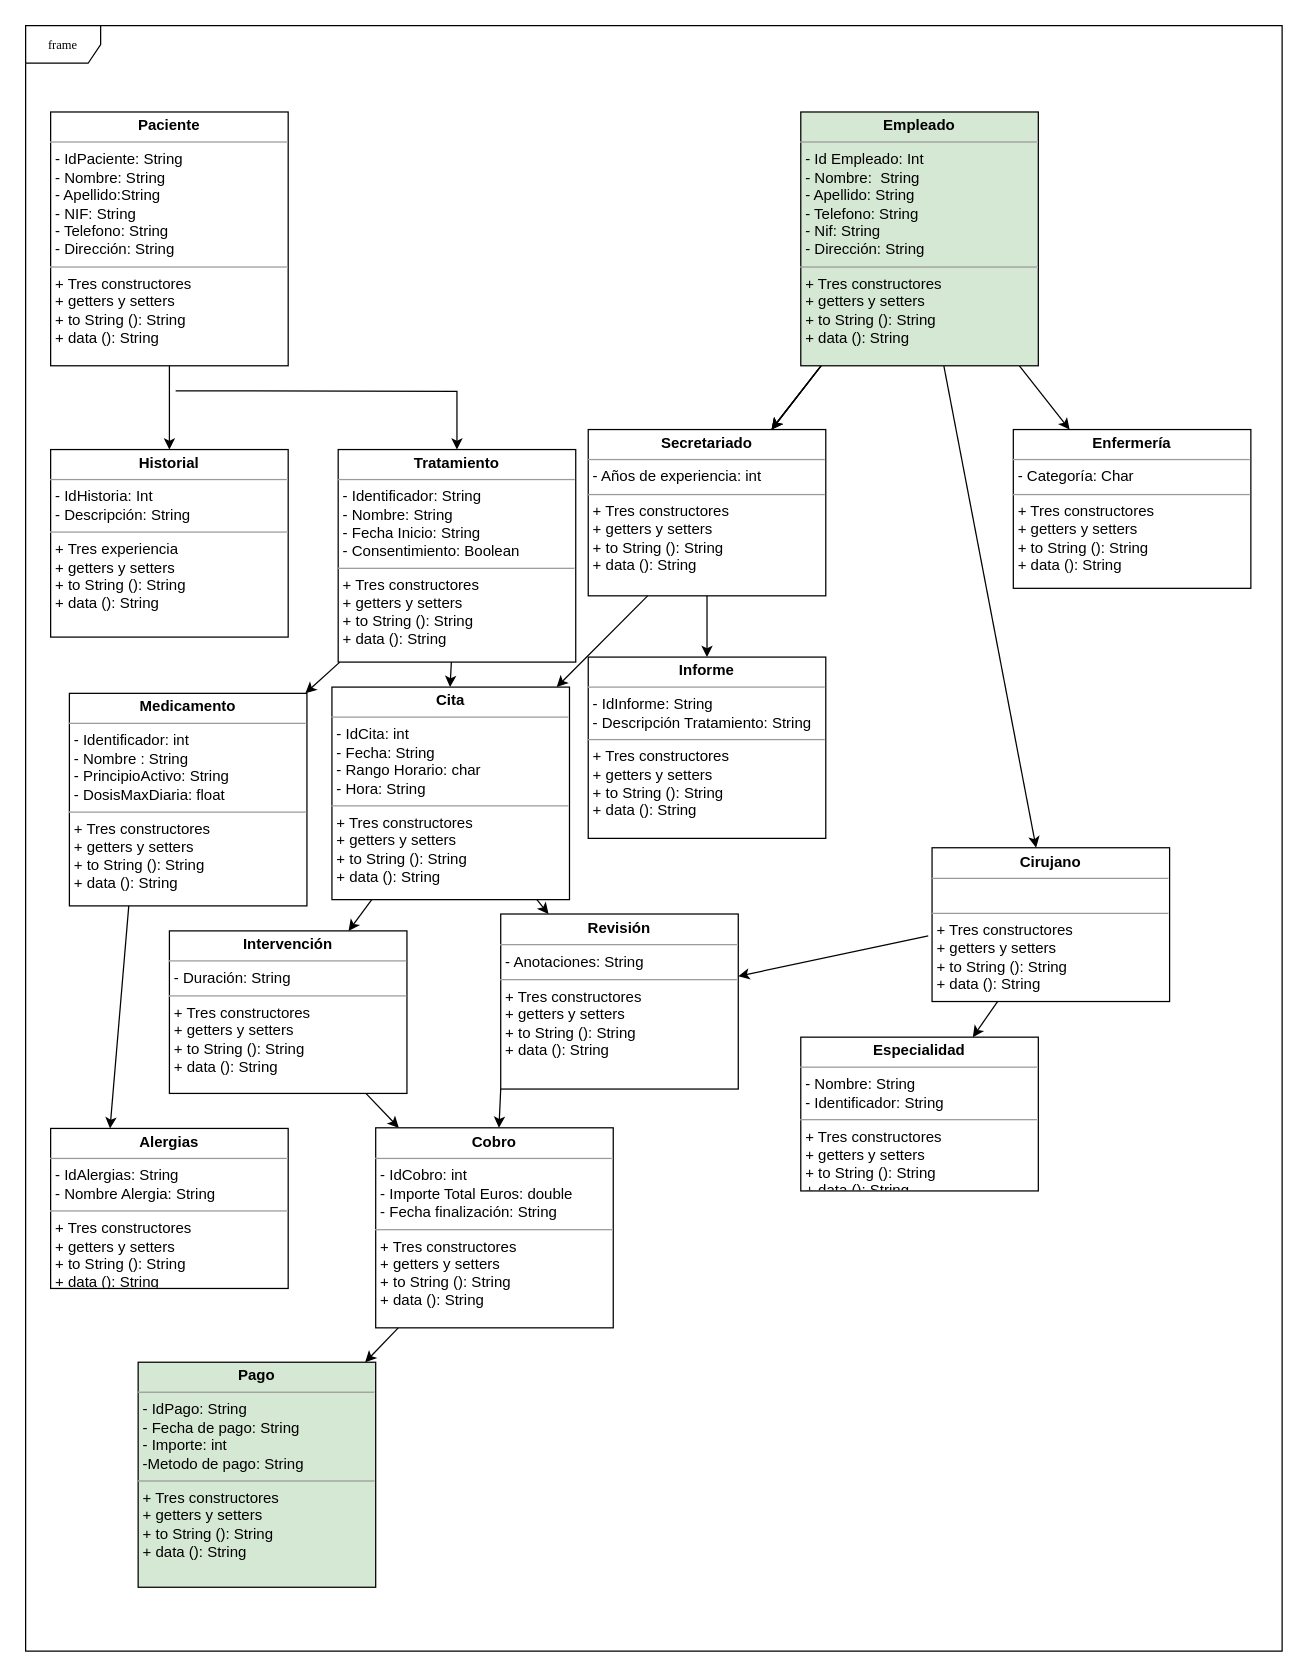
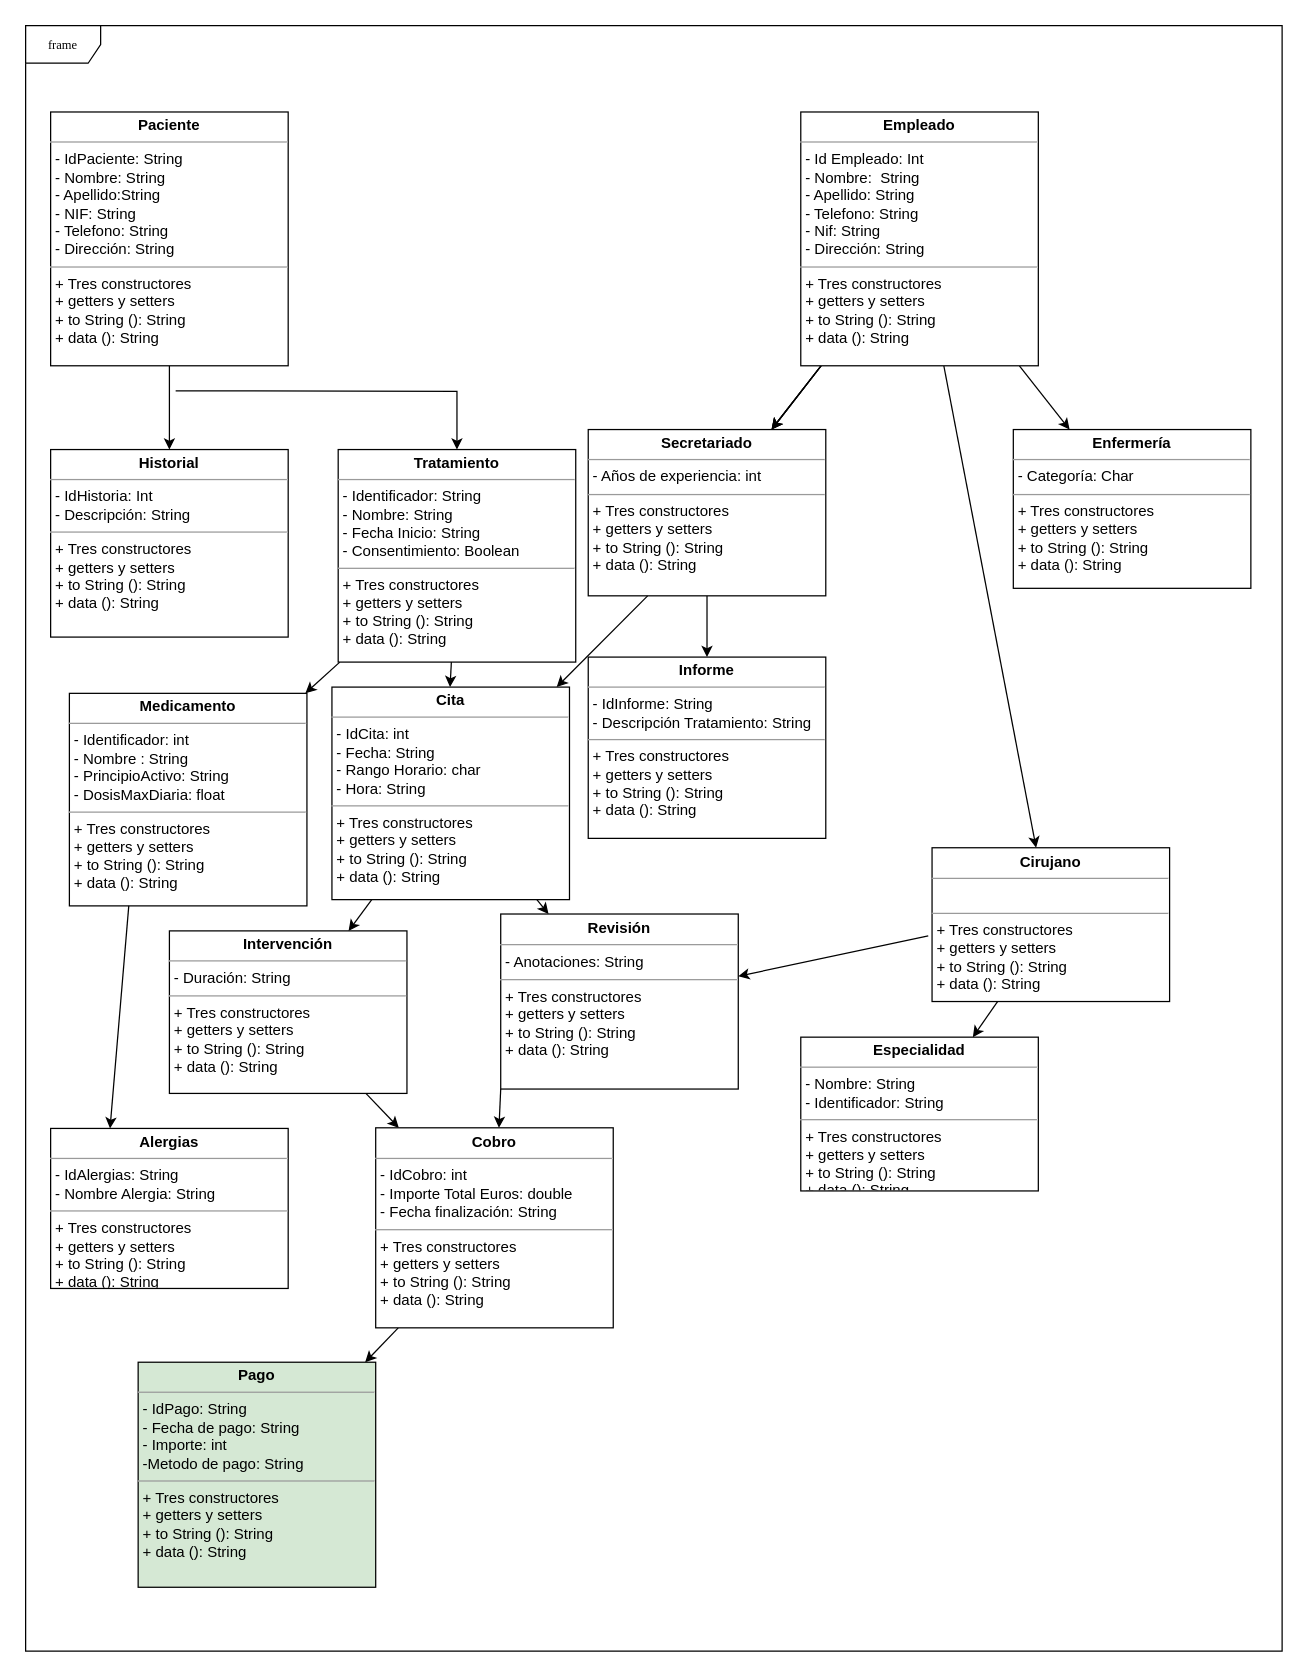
- <mxCell id="8" value="&lt;p style=&quot;margin: 0px ; margin-top: 4px ; text-align: center&quot;&gt;&lt;b&gt;Empleado&lt;/b&gt;&lt;/p&gt;&lt;hr size=&quot;1&quot;&gt;&lt;p style=&quot;margin: 0px ; margin-left: 4px&quot;&gt;- Id Empleado: Int&lt;/p&gt;&lt;p style=&quot;margin: 0px ; margin-left: 4px&quot;&gt;- Nombre:&amp;nbsp; String&lt;/p&gt;&lt;p style=&quot;margin: 0px ; margin-left: 4px&quot;&gt;- Apellido: String&lt;/p&gt;&lt;p style=&quot;margin: 0px ; margin-left: 4px&quot;&gt;- Telefono: String&lt;br&gt;&lt;/p&gt;&lt;p style=&quot;margin: 0px ; margin-left: 4px&quot;&gt;- Nif: String&lt;br&gt;&lt;/p&gt;&lt;p style=&quot;margin: 0px ; margin-left: 4px&quot;&gt;- Dirección: String&lt;/p&gt;&lt;hr size=&quot;1&quot;&gt;&lt;p style=&quot;margin: 0px ; margin-left: 4px&quot;&gt;+ Tres constructores&lt;/p&gt;&lt;p style=&quot;margin: 0px ; margin-left: 4px&quot;&gt;+ getters y setters&amp;nbsp;&lt;/p&gt;&lt;p style=&quot;margin: 0px ; margin-left: 4px&quot;&gt;+ to String (): String&lt;/p&gt;&lt;p style=&quot;margin: 0px ; margin-left: 4px&quot;&gt;+ data (): String&lt;/p&gt;&lt;p style=&quot;margin: 0px ; margin-left: 4px&quot;&gt;&lt;br&gt;&lt;/p&gt;&lt;p style=&quot;margin: 0px ; margin-left: 4px&quot;&gt;&lt;br&gt;&lt;/p&gt;" style="verticalAlign=top;align=left;overflow=fill;fontSize=12;fontFamily=Helvetica;html=1;rounded=0;shadow=0;comic=0;labelBackgroundColor=none;strokeColor=#000000;strokeWidth=1;fillColor=#d5e8d4;" parent="1" vertex="1"><mxGeometry as="geometry" x="640" y="89" width="190" height="203" /></mxCell>
+ <mxCell id="8" value="&lt;p style=&quot;margin: 0px ; margin-top: 4px ; text-align: center&quot;&gt;&lt;b&gt;Empleado&lt;/b&gt;&lt;/p&gt;&lt;hr size=&quot;1&quot;&gt;&lt;p style=&quot;margin: 0px ; margin-left: 4px&quot;&gt;- Id Empleado: Int&lt;/p&gt;&lt;p style=&quot;margin: 0px ; margin-left: 4px&quot;&gt;- Nombre:&amp;nbsp; String&lt;/p&gt;&lt;p style=&quot;margin: 0px ; margin-left: 4px&quot;&gt;- Apellido: String&lt;/p&gt;&lt;p style=&quot;margin: 0px ; margin-left: 4px&quot;&gt;- Telefono: String&lt;br&gt;&lt;/p&gt;&lt;p style=&quot;margin: 0px ; margin-left: 4px&quot;&gt;- Nif: String&lt;br&gt;&lt;/p&gt;&lt;p style=&quot;margin: 0px ; margin-left: 4px&quot;&gt;- Dirección: String&lt;/p&gt;&lt;hr size=&quot;1&quot;&gt;&lt;p style=&quot;margin: 0px ; margin-left: 4px&quot;&gt;+ Tres constructores&lt;/p&gt;&lt;p style=&quot;margin: 0px ; margin-left: 4px&quot;&gt;+ getters y setters&amp;nbsp;&lt;/p&gt;&lt;p style=&quot;margin: 0px ; margin-left: 4px&quot;&gt;+ to String (): String&lt;/p&gt;&lt;p style=&quot;margin: 0px ; margin-left: 4px&quot;&gt;+ data (): String&lt;/p&gt;&lt;p style=&quot;margin: 0px ; margin-left: 4px&quot;&gt;&lt;br&gt;&lt;/p&gt;&lt;p style=&quot;margin: 0px ; margin-left: 4px&quot;&gt;&lt;br&gt;&lt;/p&gt;" style="verticalAlign=top;align=left;overflow=fill;fontSize=12;fontFamily=Helvetica;html=1;rounded=0;shadow=0;comic=0;labelBackgroundColor=none;strokeColor=#000000;strokeWidth=1;fillColor=#ffffff;" parent="1" vertex="1"><mxGeometry as="geometry" x="640" y="89" width="190" height="203" /></mxCell>
- <mxCell id="18" value="&lt;p style=&quot;margin: 0px ; margin-top: 4px ; text-align: center&quot;&gt;&lt;b&gt;Historial&lt;/b&gt;&lt;/p&gt;&lt;hr size=&quot;1&quot;&gt;&lt;p style=&quot;margin: 0px ; margin-left: 4px&quot;&gt;- IdHistoria: Int&lt;/p&gt;&lt;p style=&quot;margin: 0px ; margin-left: 4px&quot;&gt;- Descripción: String&lt;/p&gt;&lt;hr size=&quot;1&quot;&gt;&lt;p style=&quot;color: rgb(0 , 0 , 0) ; font-family: &amp;#34;helvetica&amp;#34; ; font-size: 12px ; font-style: normal ; font-variant: normal ; font-weight: 400 ; letter-spacing: normal ; margin-bottom: 0px ; margin-left: 4px ; margin-right: 0px ; margin-top: 0px ; text-align: left ; text-decoration: none ; text-indent: 0px ; text-transform: none ; white-space: nowrap ; word-spacing: 0px&quot;&gt;+ Tres experiencia&lt;/p&gt;&lt;p style=&quot;color: rgb(0 , 0 , 0) ; font-family: &amp;#34;helvetica&amp;#34; ; font-size: 12px ; font-style: normal ; font-variant: normal ; font-weight: 400 ; letter-spacing: normal ; margin-bottom: 0px ; margin-left: 4px ; margin-right: 0px ; margin-top: 0px ; text-align: left ; text-decoration: none ; text-indent: 0px ; text-transform: none ; white-space: nowrap ; word-spacing: 0px&quot;&gt;+ getters y setters&amp;nbsp;&lt;/p&gt;&lt;p style=&quot;color: rgb(0 , 0 , 0) ; font-family: &amp;#34;helvetica&amp;#34; ; font-size: 12px ; font-style: normal ; font-variant: normal ; font-weight: 400 ; letter-spacing: normal ; margin-bottom: 0px ; margin-left: 4px ; margin-right: 0px ; margin-top: 0px ; text-align: left ; text-decoration: none ; text-indent: 0px ; text-transform: none ; white-space: nowrap ; word-spacing: 0px&quot;&gt;+ to String (): String&lt;/p&gt;&lt;p style=&quot;color: rgb(0 , 0 , 0) ; font-family: &amp;#34;helvetica&amp;#34; ; font-size: 12px ; font-style: normal ; font-variant: normal ; font-weight: 400 ; letter-spacing: normal ; margin-bottom: 0px ; margin-left: 4px ; margin-right: 0px ; margin-top: 0px ; text-align: left ; text-decoration: none ; text-indent: 0px ; text-transform: none ; white-space: nowrap ; word-spacing: 0px&quot;&gt;+ data (): String&lt;/p&gt;&lt;p style=&quot;margin: 0px ; margin-left: 4px&quot;&gt;&lt;b&gt;&lt;/b&gt;&lt;i&gt;&lt;/i&gt;&lt;u&gt;&lt;/u&gt;&lt;sub&gt;&lt;/sub&gt;&lt;sup&gt;&lt;/sup&gt;&lt;strike&gt;&lt;/strike&gt;&lt;br&gt;&lt;/p&gt;" style="verticalAlign=top;align=left;overflow=fill;fontSize=12;fontFamily=Helvetica;html=1;rounded=0;shadow=0;comic=0;labelBackgroundColor=none;strokeColor=#000000;strokeWidth=1;fillColor=#ffffff;" parent="1" vertex="1"><mxGeometry as="geometry" x="40" y="359" width="190" height="150" /></mxCell>
+ <mxCell id="18" value="&lt;p style=&quot;margin: 0px ; margin-top: 4px ; text-align: center&quot;&gt;&lt;b&gt;Historial&lt;/b&gt;&lt;/p&gt;&lt;hr size=&quot;1&quot;&gt;&lt;p style=&quot;margin: 0px ; margin-left: 4px&quot;&gt;- IdHistoria: Int&lt;/p&gt;&lt;p style=&quot;margin: 0px ; margin-left: 4px&quot;&gt;- Descripción: String&lt;/p&gt;&lt;hr size=&quot;1&quot;&gt;&lt;p style=&quot;color: rgb(0 , 0 , 0) ; font-family: &amp;#34;helvetica&amp;#34; ; font-size: 12px ; font-style: normal ; font-variant: normal ; font-weight: 400 ; letter-spacing: normal ; margin-bottom: 0px ; margin-left: 4px ; margin-right: 0px ; margin-top: 0px ; text-align: left ; text-decoration: none ; text-indent: 0px ; text-transform: none ; white-space: nowrap ; word-spacing: 0px&quot;&gt;+ Tres constructores&lt;/p&gt;&lt;p style=&quot;color: rgb(0 , 0 , 0) ; font-family: &amp;#34;helvetica&amp;#34; ; font-size: 12px ; font-style: normal ; font-variant: normal ; font-weight: 400 ; letter-spacing: normal ; margin-bottom: 0px ; margin-left: 4px ; margin-right: 0px ; margin-top: 0px ; text-align: left ; text-decoration: none ; text-indent: 0px ; text-transform: none ; white-space: nowrap ; word-spacing: 0px&quot;&gt;+ getters y setters&amp;nbsp;&lt;/p&gt;&lt;p style=&quot;color: rgb(0 , 0 , 0) ; font-family: &amp;#34;helvetica&amp;#34; ; font-size: 12px ; font-style: normal ; font-variant: normal ; font-weight: 400 ; letter-spacing: normal ; margin-bottom: 0px ; margin-left: 4px ; margin-right: 0px ; margin-top: 0px ; text-align: left ; text-decoration: none ; text-indent: 0px ; text-transform: none ; white-space: nowrap ; word-spacing: 0px&quot;&gt;+ to String (): String&lt;/p&gt;&lt;p style=&quot;color: rgb(0 , 0 , 0) ; font-family: &amp;#34;helvetica&amp;#34; ; font-size: 12px ; font-style: normal ; font-variant: normal ; font-weight: 400 ; letter-spacing: normal ; margin-bottom: 0px ; margin-left: 4px ; margin-right: 0px ; margin-top: 0px ; text-align: left ; text-decoration: none ; text-indent: 0px ; text-transform: none ; white-space: nowrap ; word-spacing: 0px&quot;&gt;+ data (): String&lt;/p&gt;&lt;p style=&quot;margin: 0px ; margin-left: 4px&quot;&gt;&lt;b&gt;&lt;/b&gt;&lt;i&gt;&lt;/i&gt;&lt;u&gt;&lt;/u&gt;&lt;sub&gt;&lt;/sub&gt;&lt;sup&gt;&lt;/sup&gt;&lt;strike&gt;&lt;/strike&gt;&lt;br&gt;&lt;/p&gt;" style="verticalAlign=top;align=left;overflow=fill;fontSize=12;fontFamily=Helvetica;html=1;rounded=0;shadow=0;comic=0;labelBackgroundColor=none;strokeColor=#000000;strokeWidth=1;fillColor=#ffffff;" parent="1" vertex="1"><mxGeometry as="geometry" x="40" y="359" width="190" height="150" /></mxCell>
